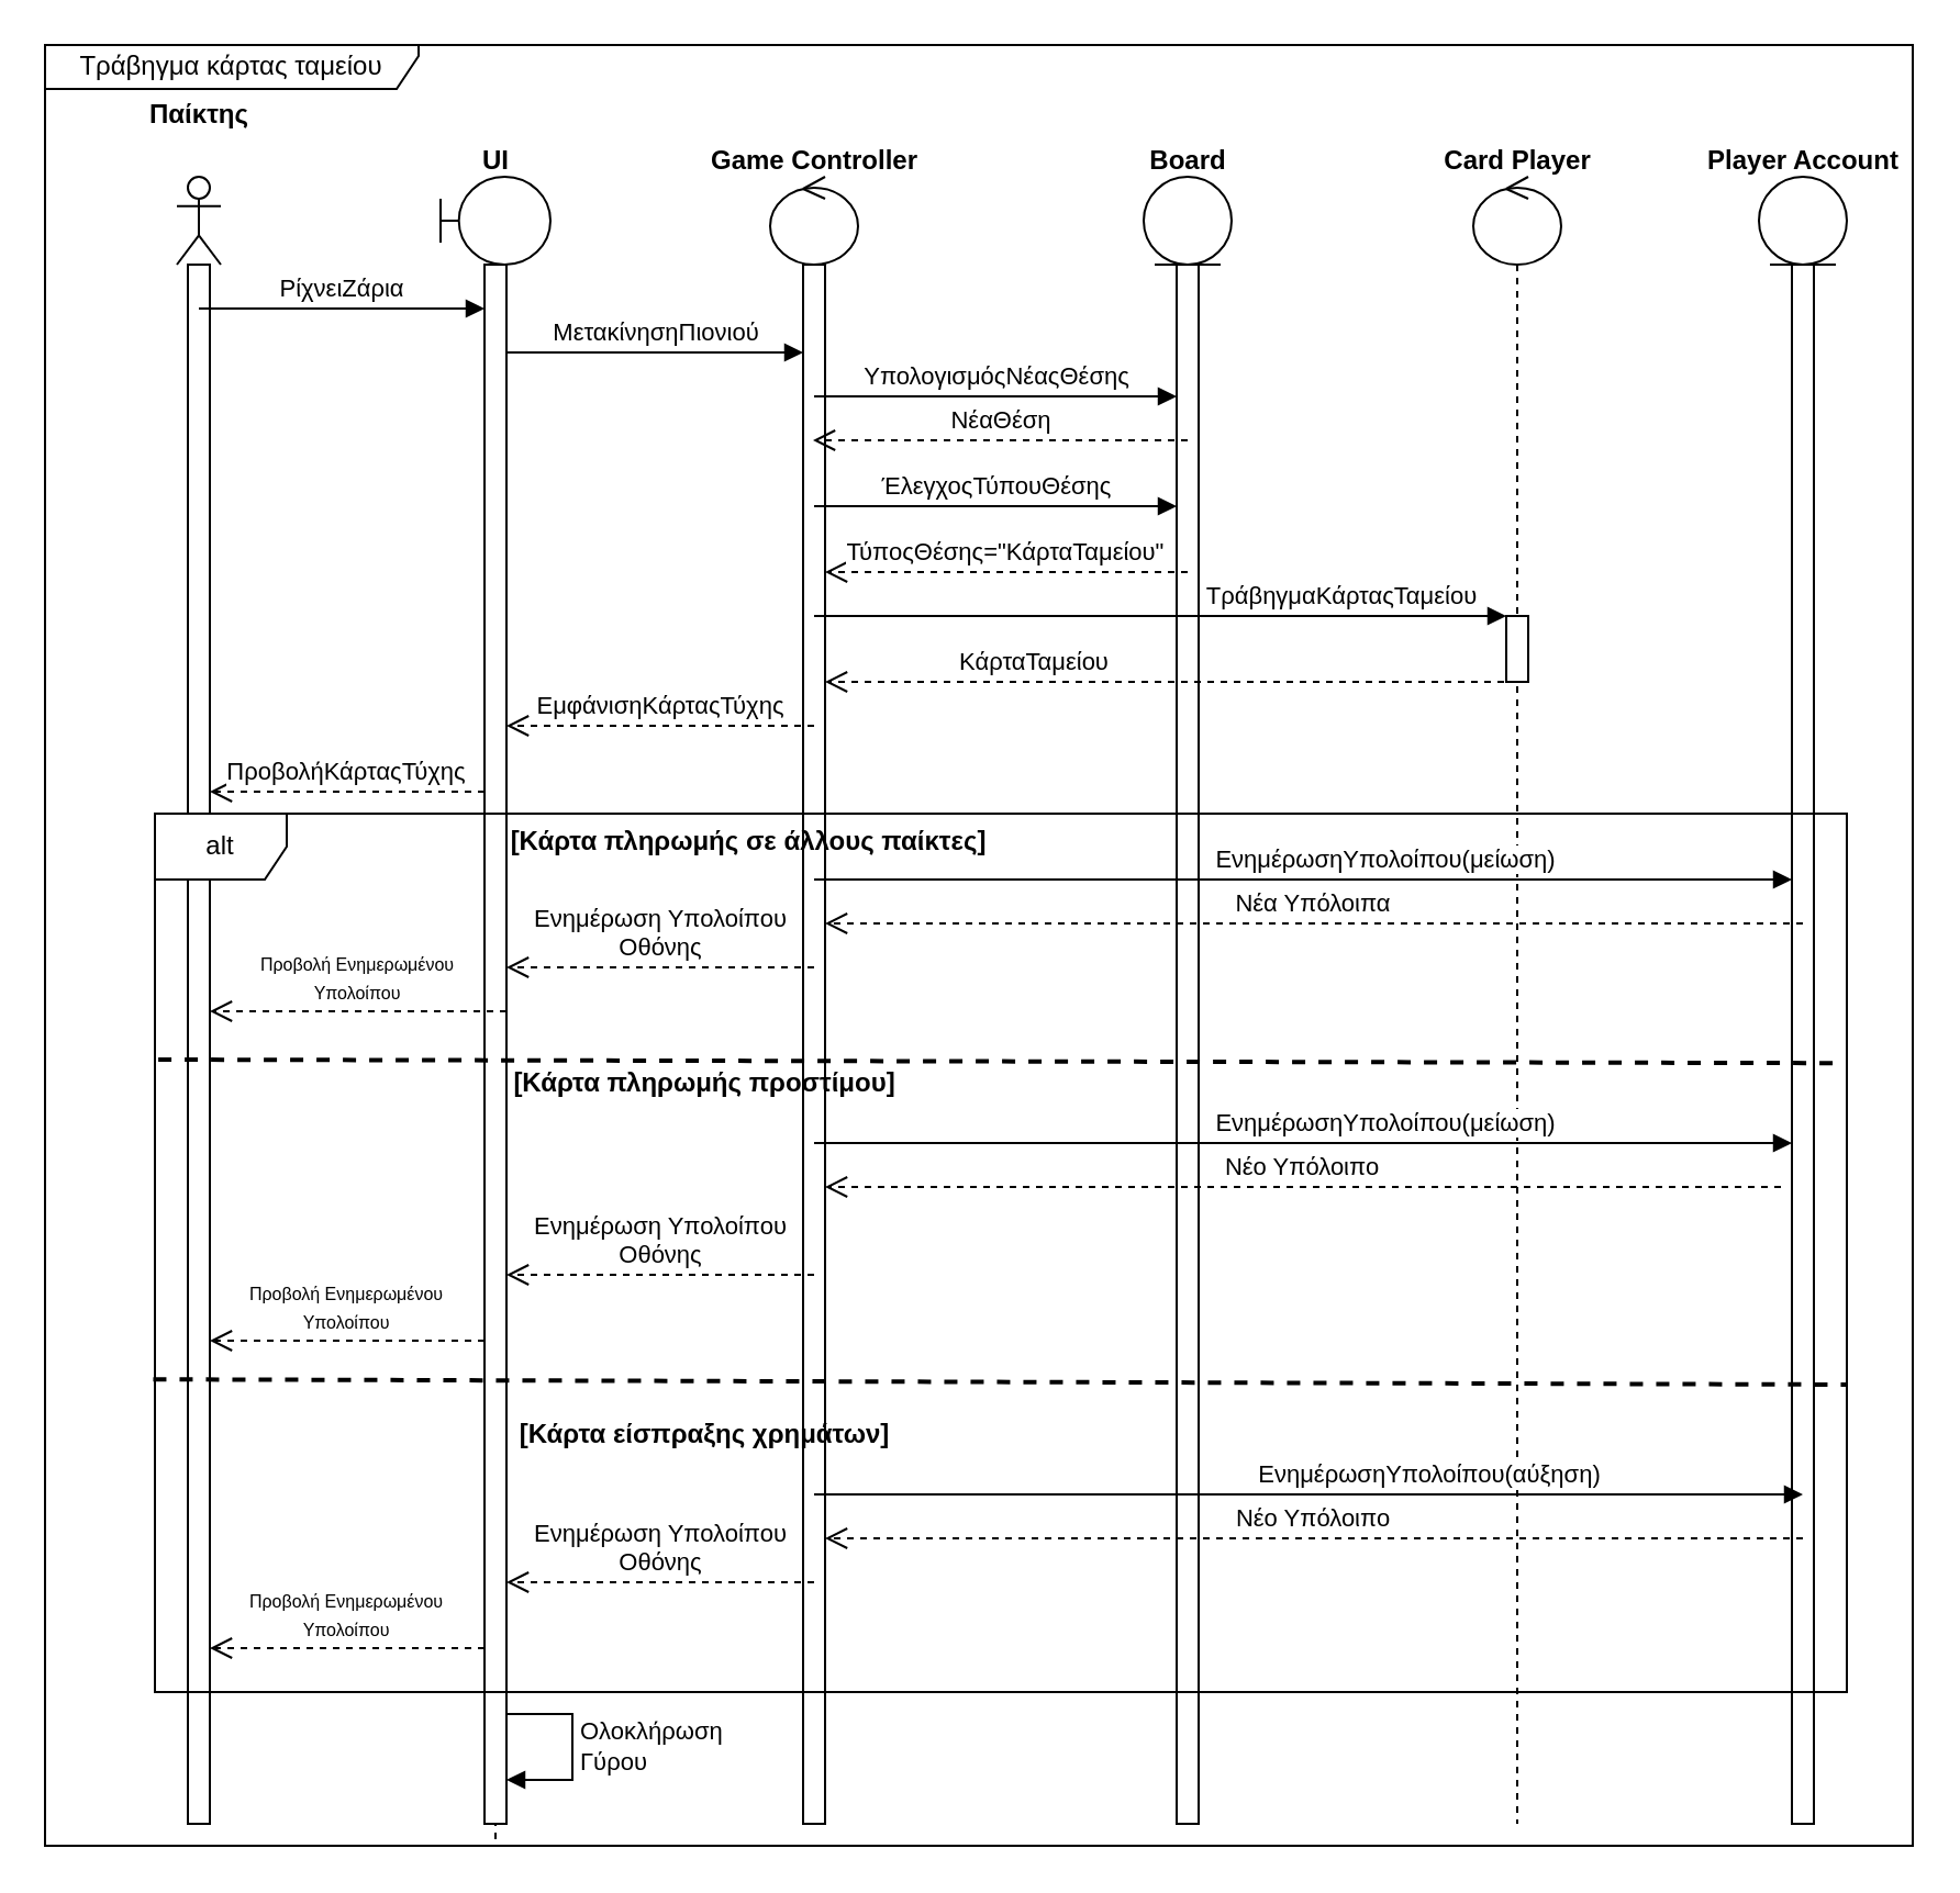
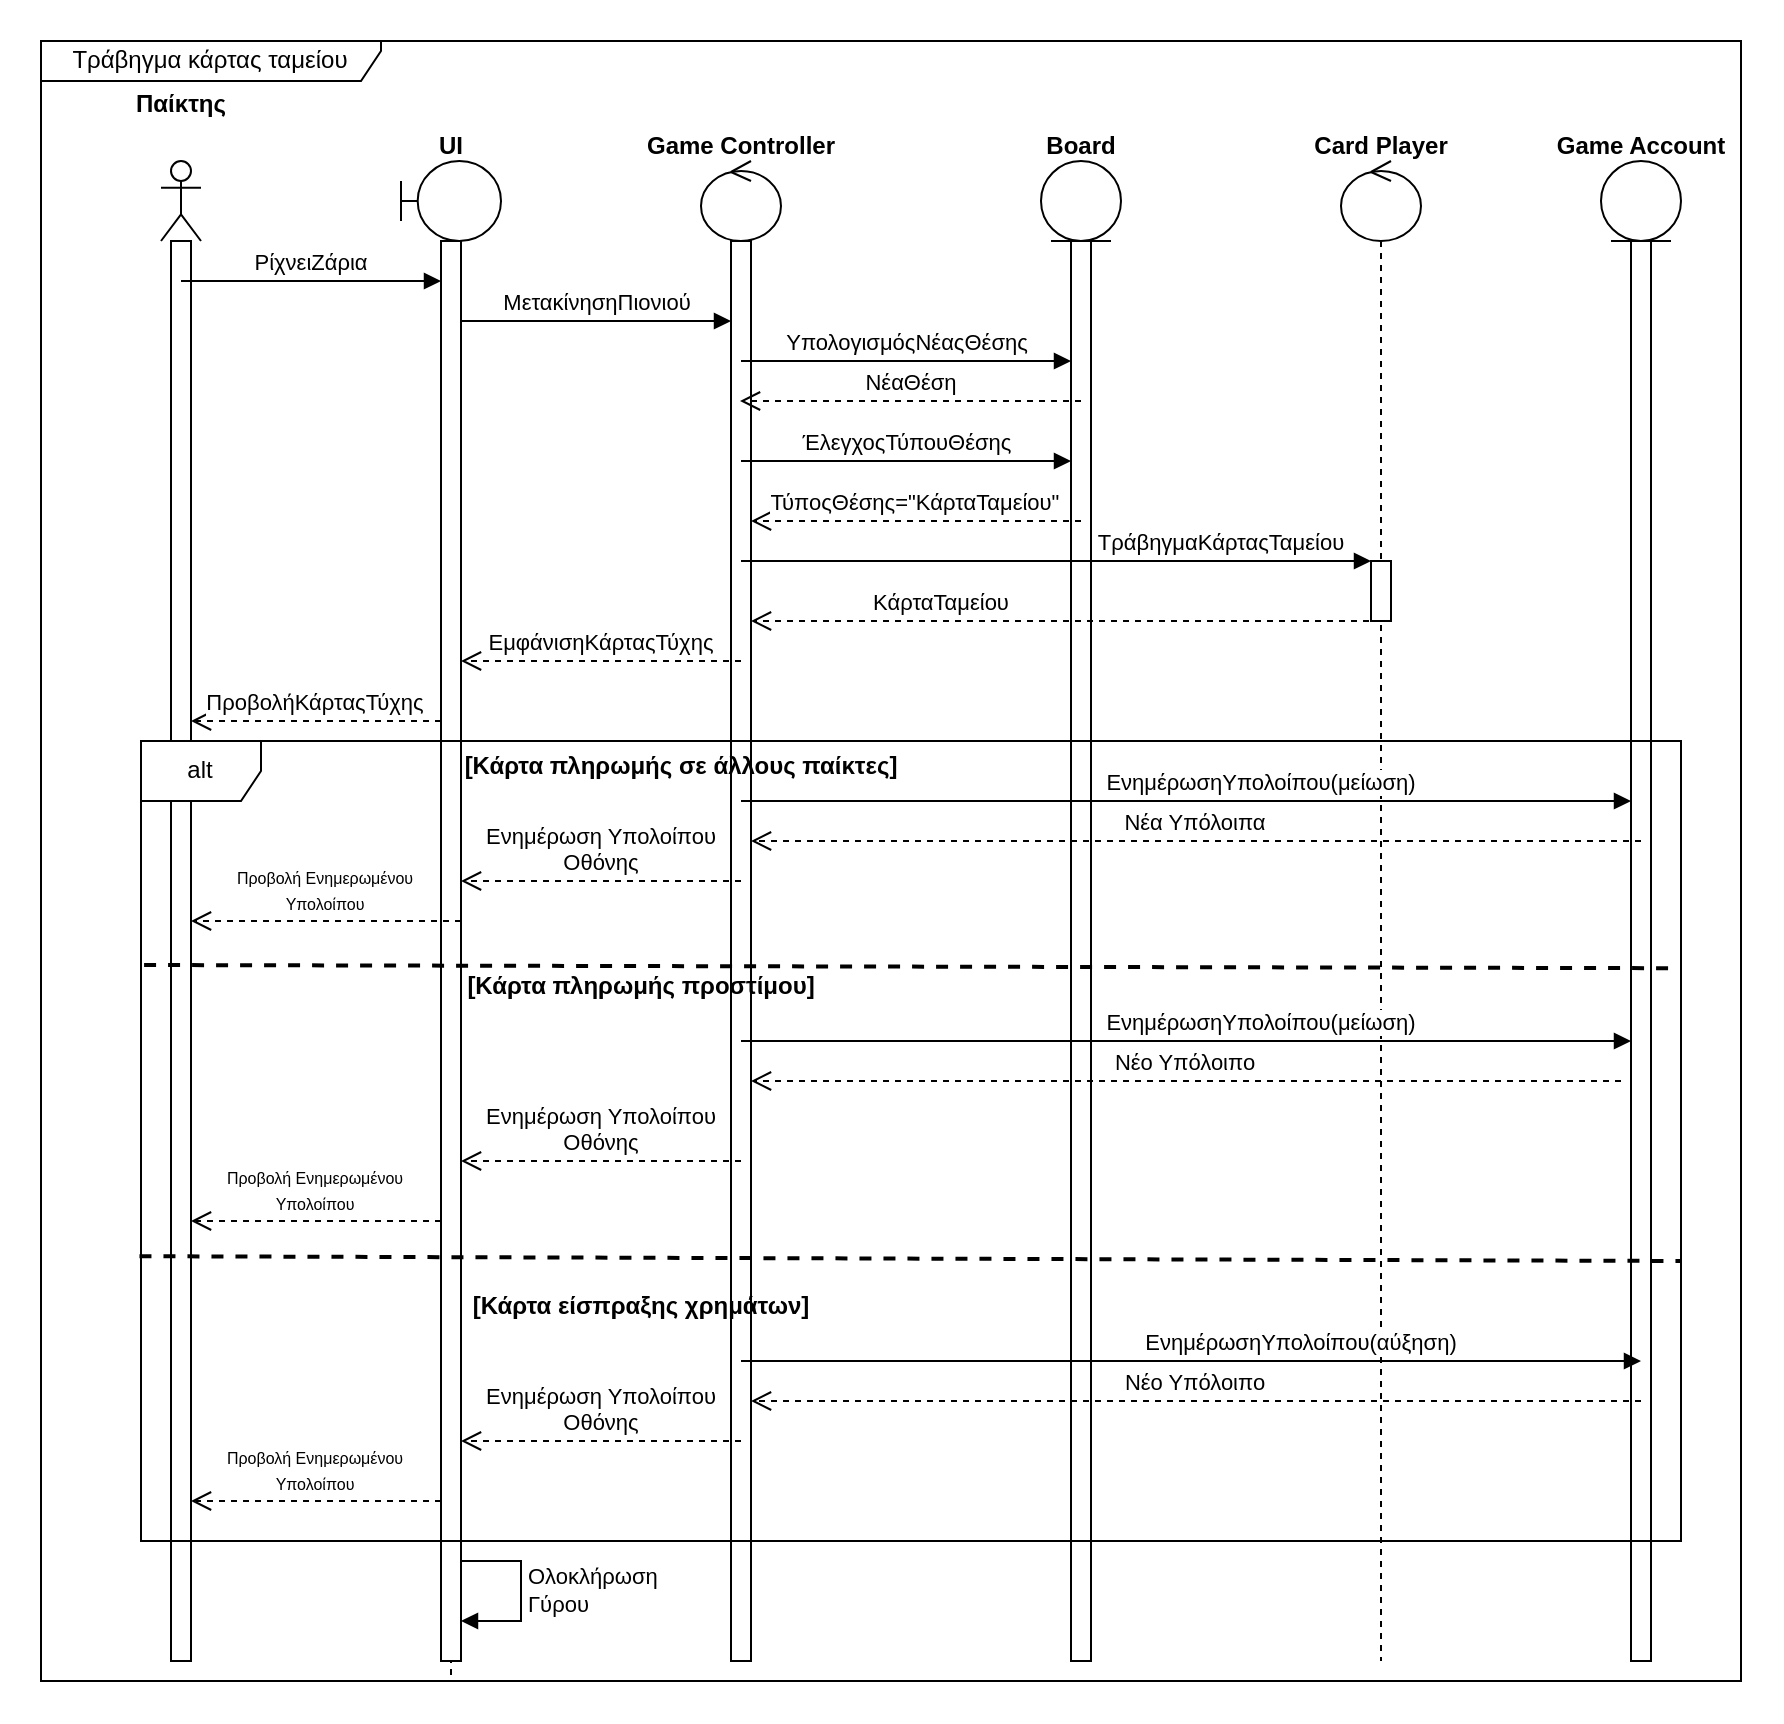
- <mxCell id="20" value="Player Account" style="text;align=center;fontStyle=1;verticalAlign=middle;spacingLeft=3;spacingRight=3;strokeColor=none;rotatable=0;points=[[0,0.5],[1,0.5]];portConstraint=eastwest;html=1;" vertex="1" parent="1"><mxGeometry x="780" y="60" width="80" height="26" as="geometry" /></mxCell>
+ <mxCell id="20" value="Game Account" style="text;align=center;fontStyle=1;verticalAlign=middle;spacingLeft=3;spacingRight=3;strokeColor=none;rotatable=0;points=[[0,0.5],[1,0.5]];portConstraint=eastwest;html=1;" vertex="1" parent="1"><mxGeometry x="780" y="60" width="80" height="26" as="geometry" /></mxCell>
